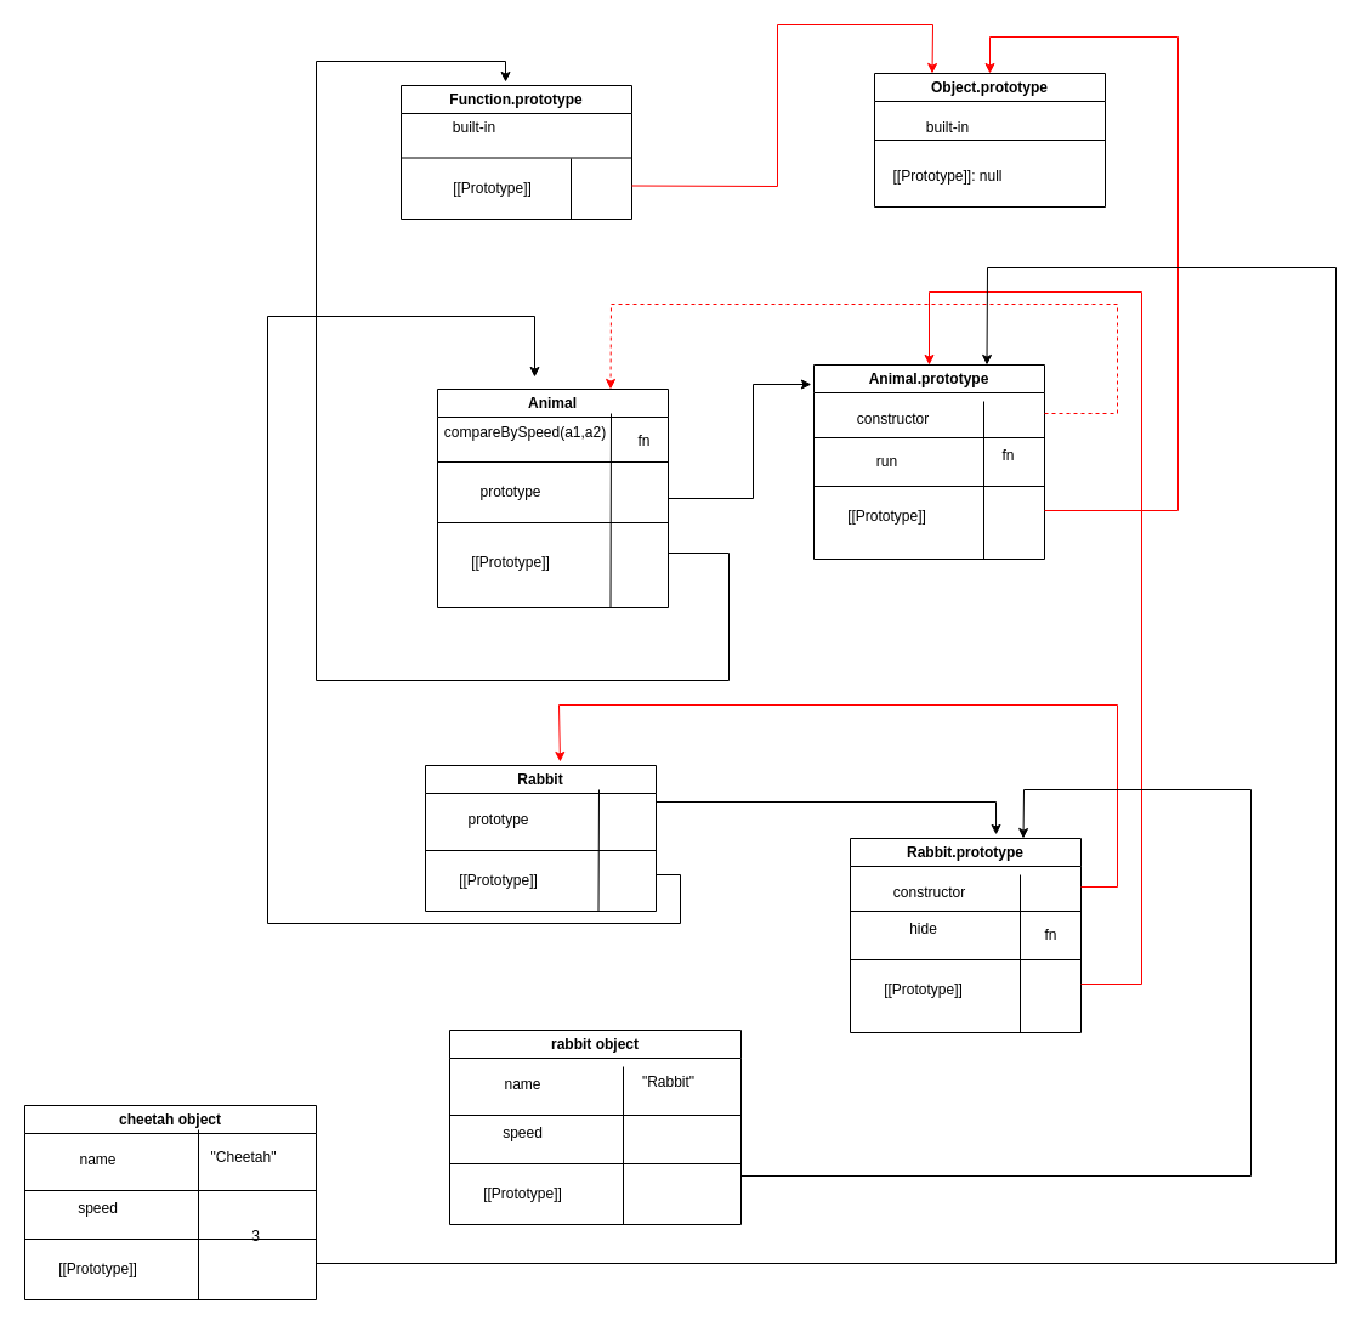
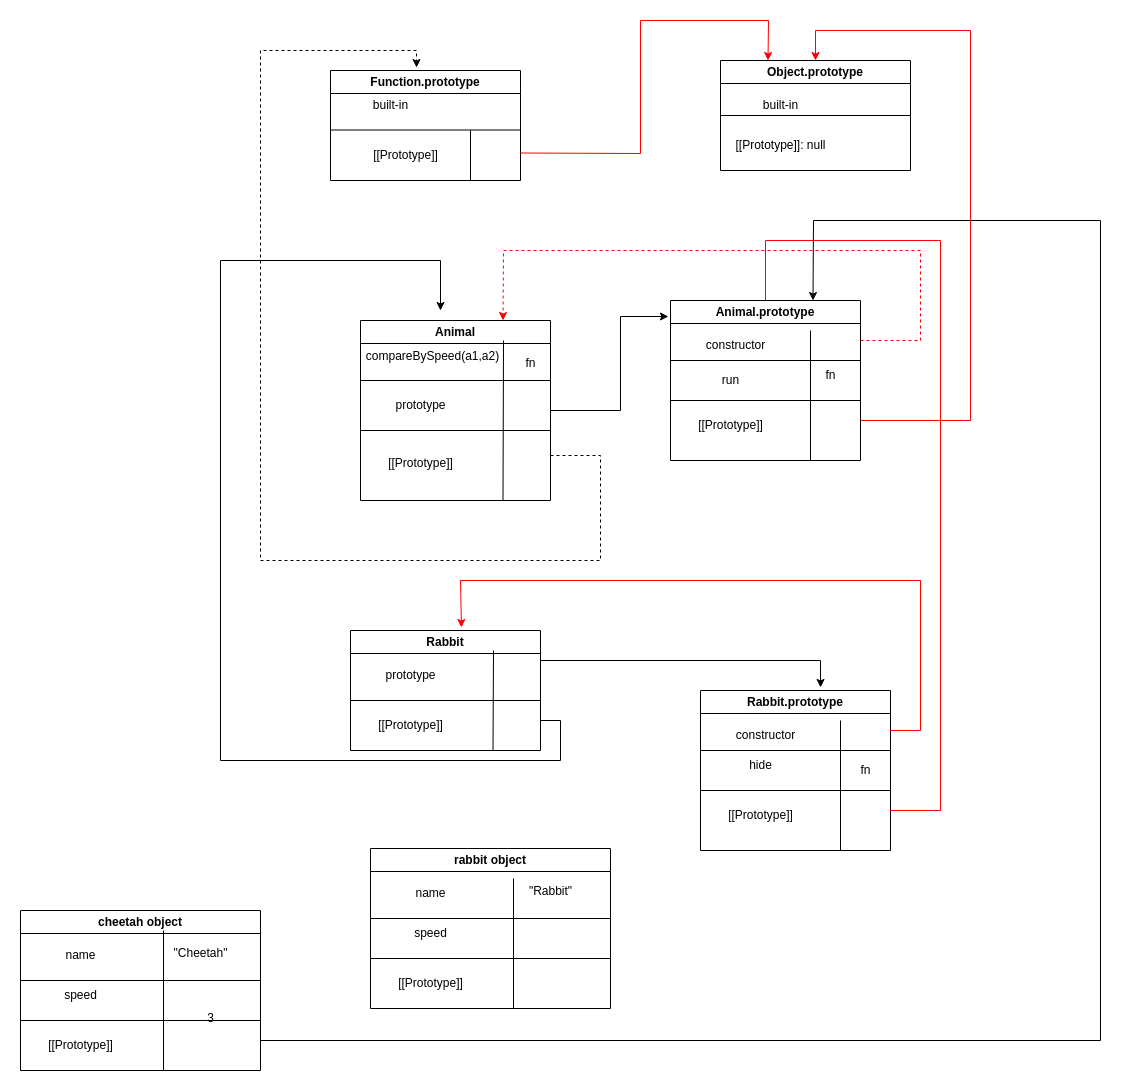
- <mxCell id="45" value="" style="endArrow=classic;html=1;rounded=0;exitX=1;exitY=0.75;exitDx=0;exitDy=0;entryX=0.5;entryY=0;entryDx=0;entryDy=0;strokeColor=#FF0000;" parent="1" source="37" target="9" edge="1"><mxGeometry width="50" height="50" relative="1" as="geometry"><mxPoint x="590" y="530" as="sourcePoint" /><mxPoint x="940" y="280" as="targetPoint" /><Array as="points"><mxPoint x="940" y="810" /><mxPoint x="940" y="240" /><mxPoint x="765" y="240" /></Array></mxGeometry></mxCell>
+ <mxCell id="45" value="" style="endArrow=none;html=1;rounded=0;exitX=1;exitY=0.75;exitDx=0;exitDy=0;entryX=0.5;entryY=0;entryDx=0;entryDy=0;strokeColor=#FF0000;" parent="1" source="37" target="9" edge="1"><mxGeometry width="50" height="50" relative="1" as="geometry"><mxPoint x="590" y="530" as="sourcePoint" /><mxPoint x="940" y="280" as="targetPoint" /><Array as="points"><mxPoint x="940" y="810" /><mxPoint x="940" y="240" /><mxPoint x="765" y="240" /></Array></mxGeometry></mxCell>
- <mxCell id="30" value="" style="endArrow=classic;html=1;rounded=0;exitX=1;exitY=0.75;exitDx=0;exitDy=0;entryX=0.453;entryY=-0.027;entryDx=0;entryDy=0;entryPerimeter=0;" parent="1" source="2" target="24" edge="1"><mxGeometry width="50" height="50" relative="1" as="geometry"><mxPoint x="590" y="250" as="sourcePoint" /><mxPoint x="260" y="80" as="targetPoint" /><Array as="points"><mxPoint x="600" y="455" /><mxPoint x="600" y="560" /><mxPoint x="260" y="560" /><mxPoint x="260" y="50" /><mxPoint x="416" y="50" /></Array></mxGeometry></mxCell>
+ <mxCell id="30" value="" style="endArrow=classic;html=1;rounded=0;exitX=1;exitY=0.75;exitDx=0;exitDy=0;entryX=0.453;entryY=-0.027;entryDx=0;entryDy=0;entryPerimeter=0;dashed=1;" parent="1" source="2" target="24" edge="1"><mxGeometry width="50" height="50" relative="1" as="geometry"><mxPoint x="590" y="250" as="sourcePoint" /><mxPoint x="260" y="80" as="targetPoint" /><Array as="points"><mxPoint x="600" y="455" /><mxPoint x="600" y="560" /><mxPoint x="260" y="560" /><mxPoint x="260" y="50" /><mxPoint x="416" y="50" /></Array></mxGeometry></mxCell>
- <mxCell id="66" value="" style="endArrow=classic;html=1;rounded=0;exitX=1;exitY=0.75;exitDx=0;exitDy=0;entryX=0.75;entryY=0;entryDx=0;entryDy=0;" parent="1" source="58" target="37" edge="1"><mxGeometry width="50" height="50" relative="1" as="geometry"><mxPoint x="590" y="840" as="sourcePoint" /><mxPoint x="1030" y="640" as="targetPoint" /><Array as="points"><mxPoint x="1030" y="968" /><mxPoint x="1030" y="650" /><mxPoint x="843" y="650" /></Array></mxGeometry></mxCell>
